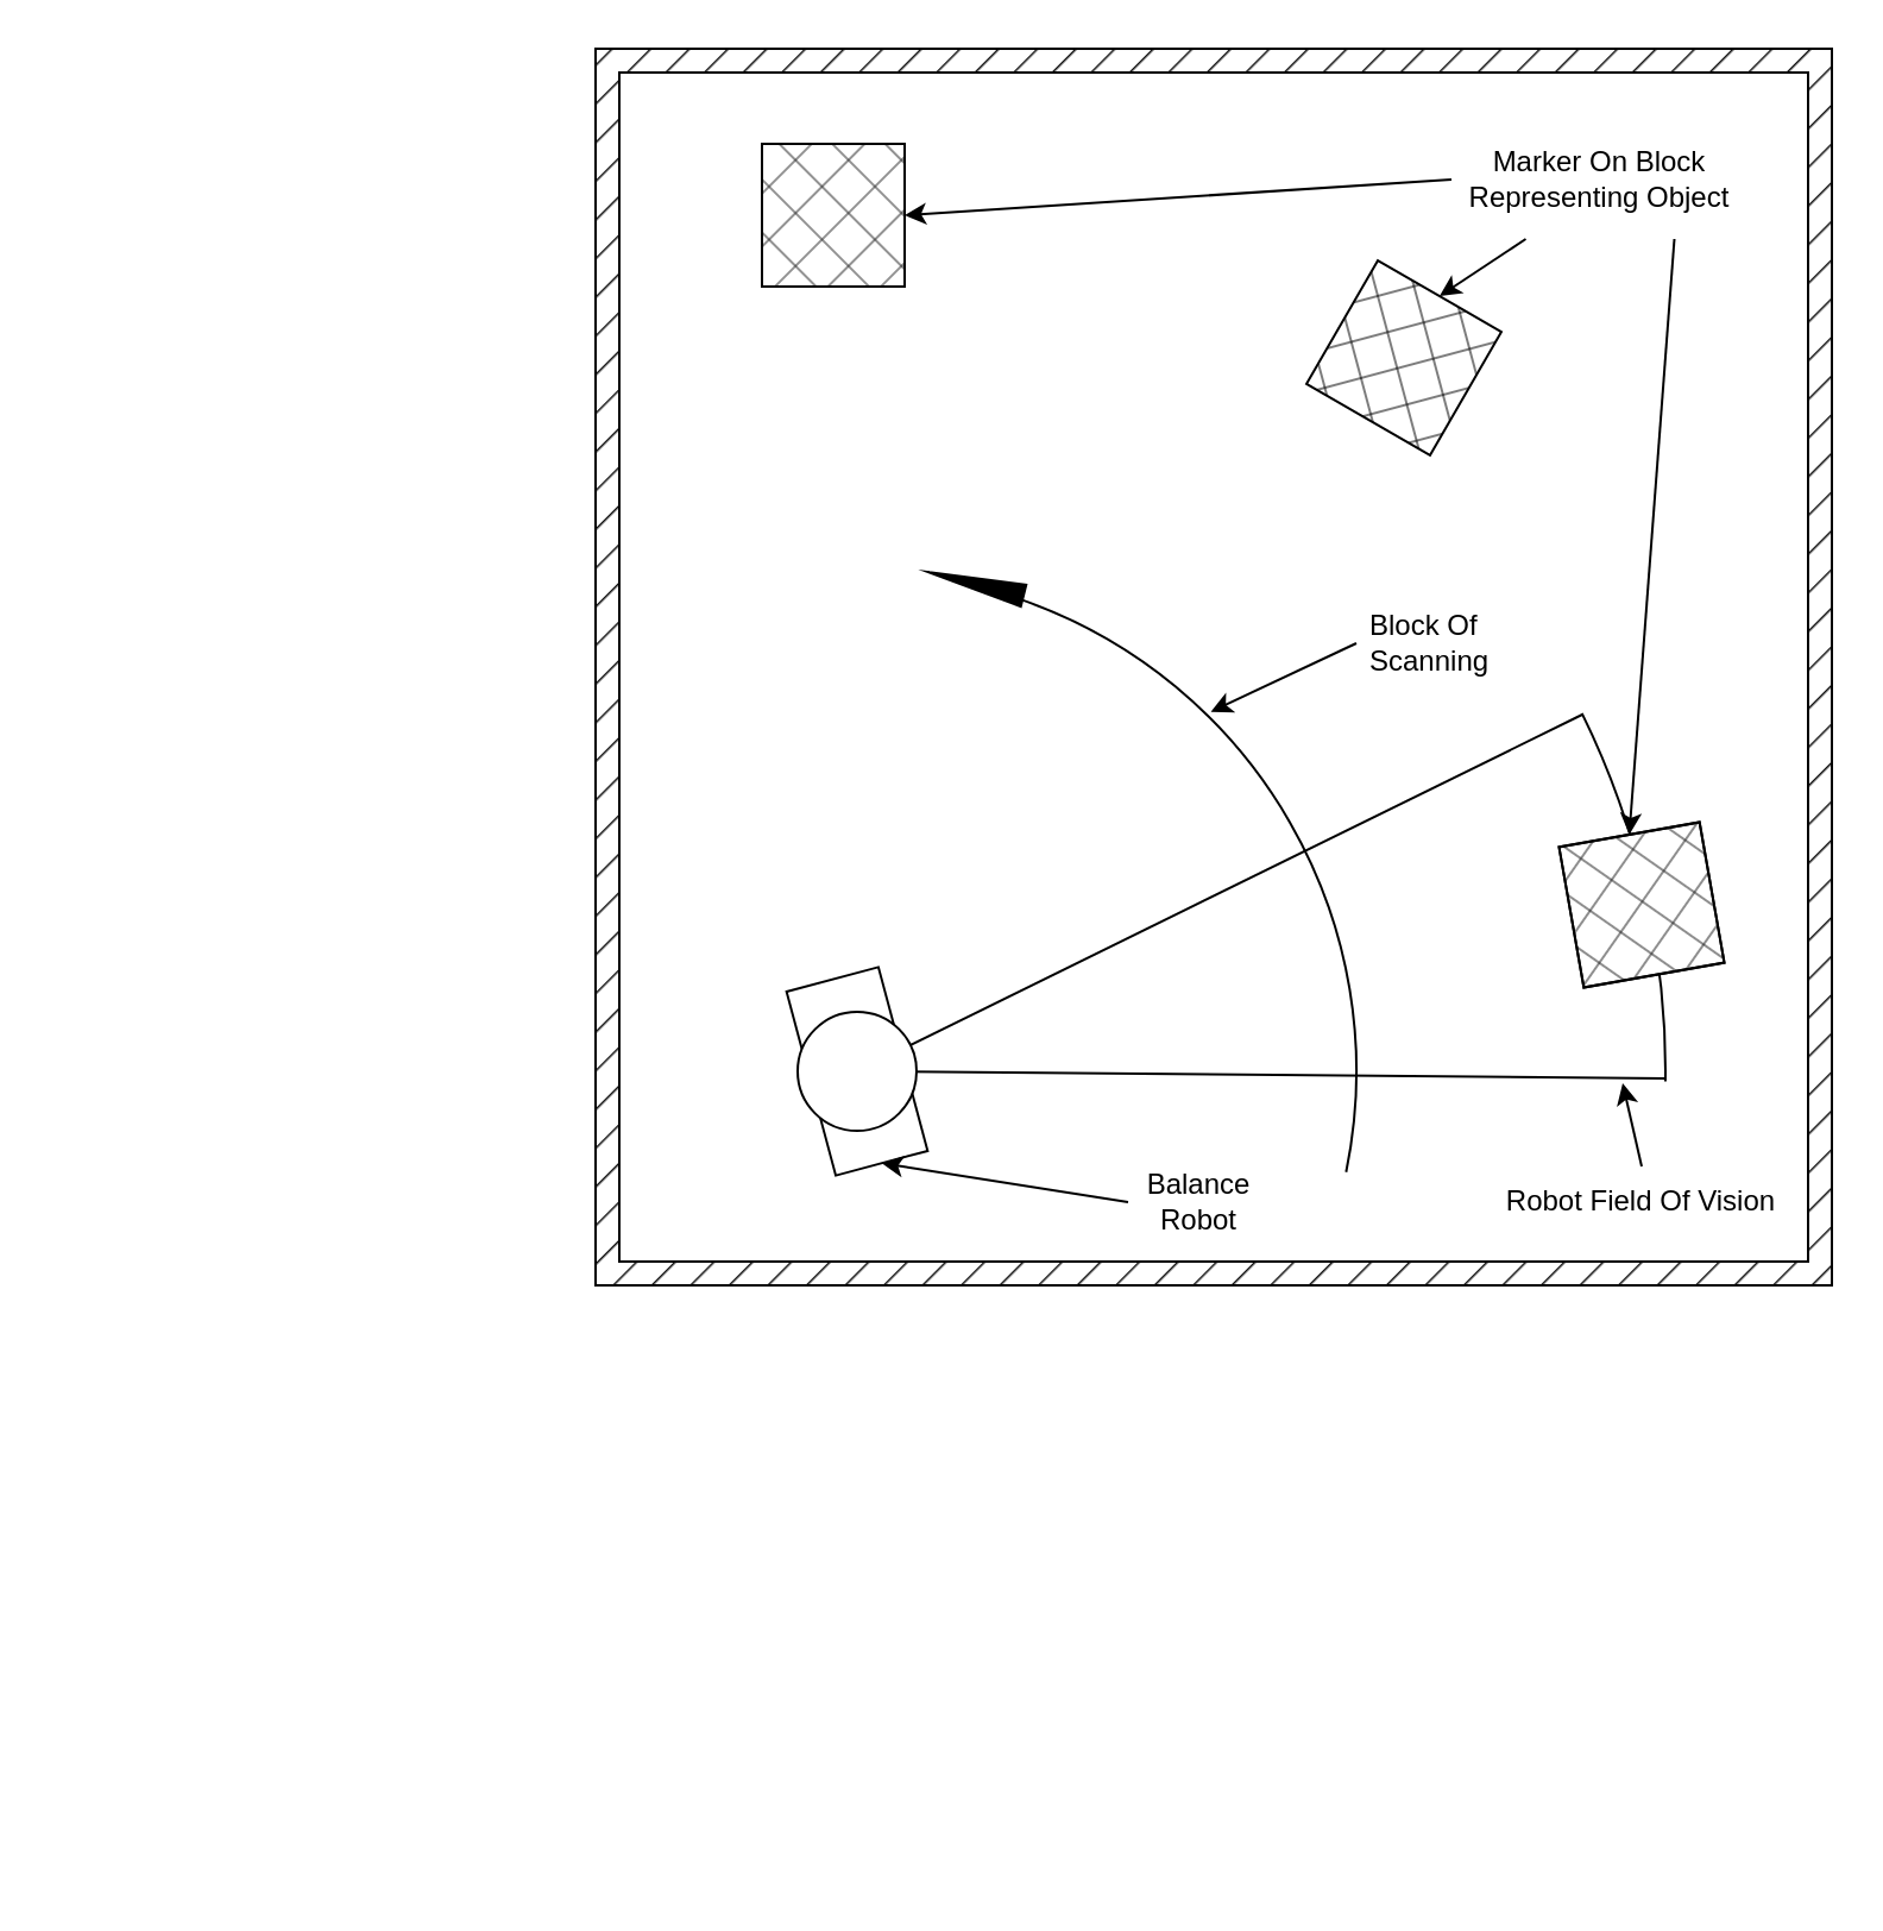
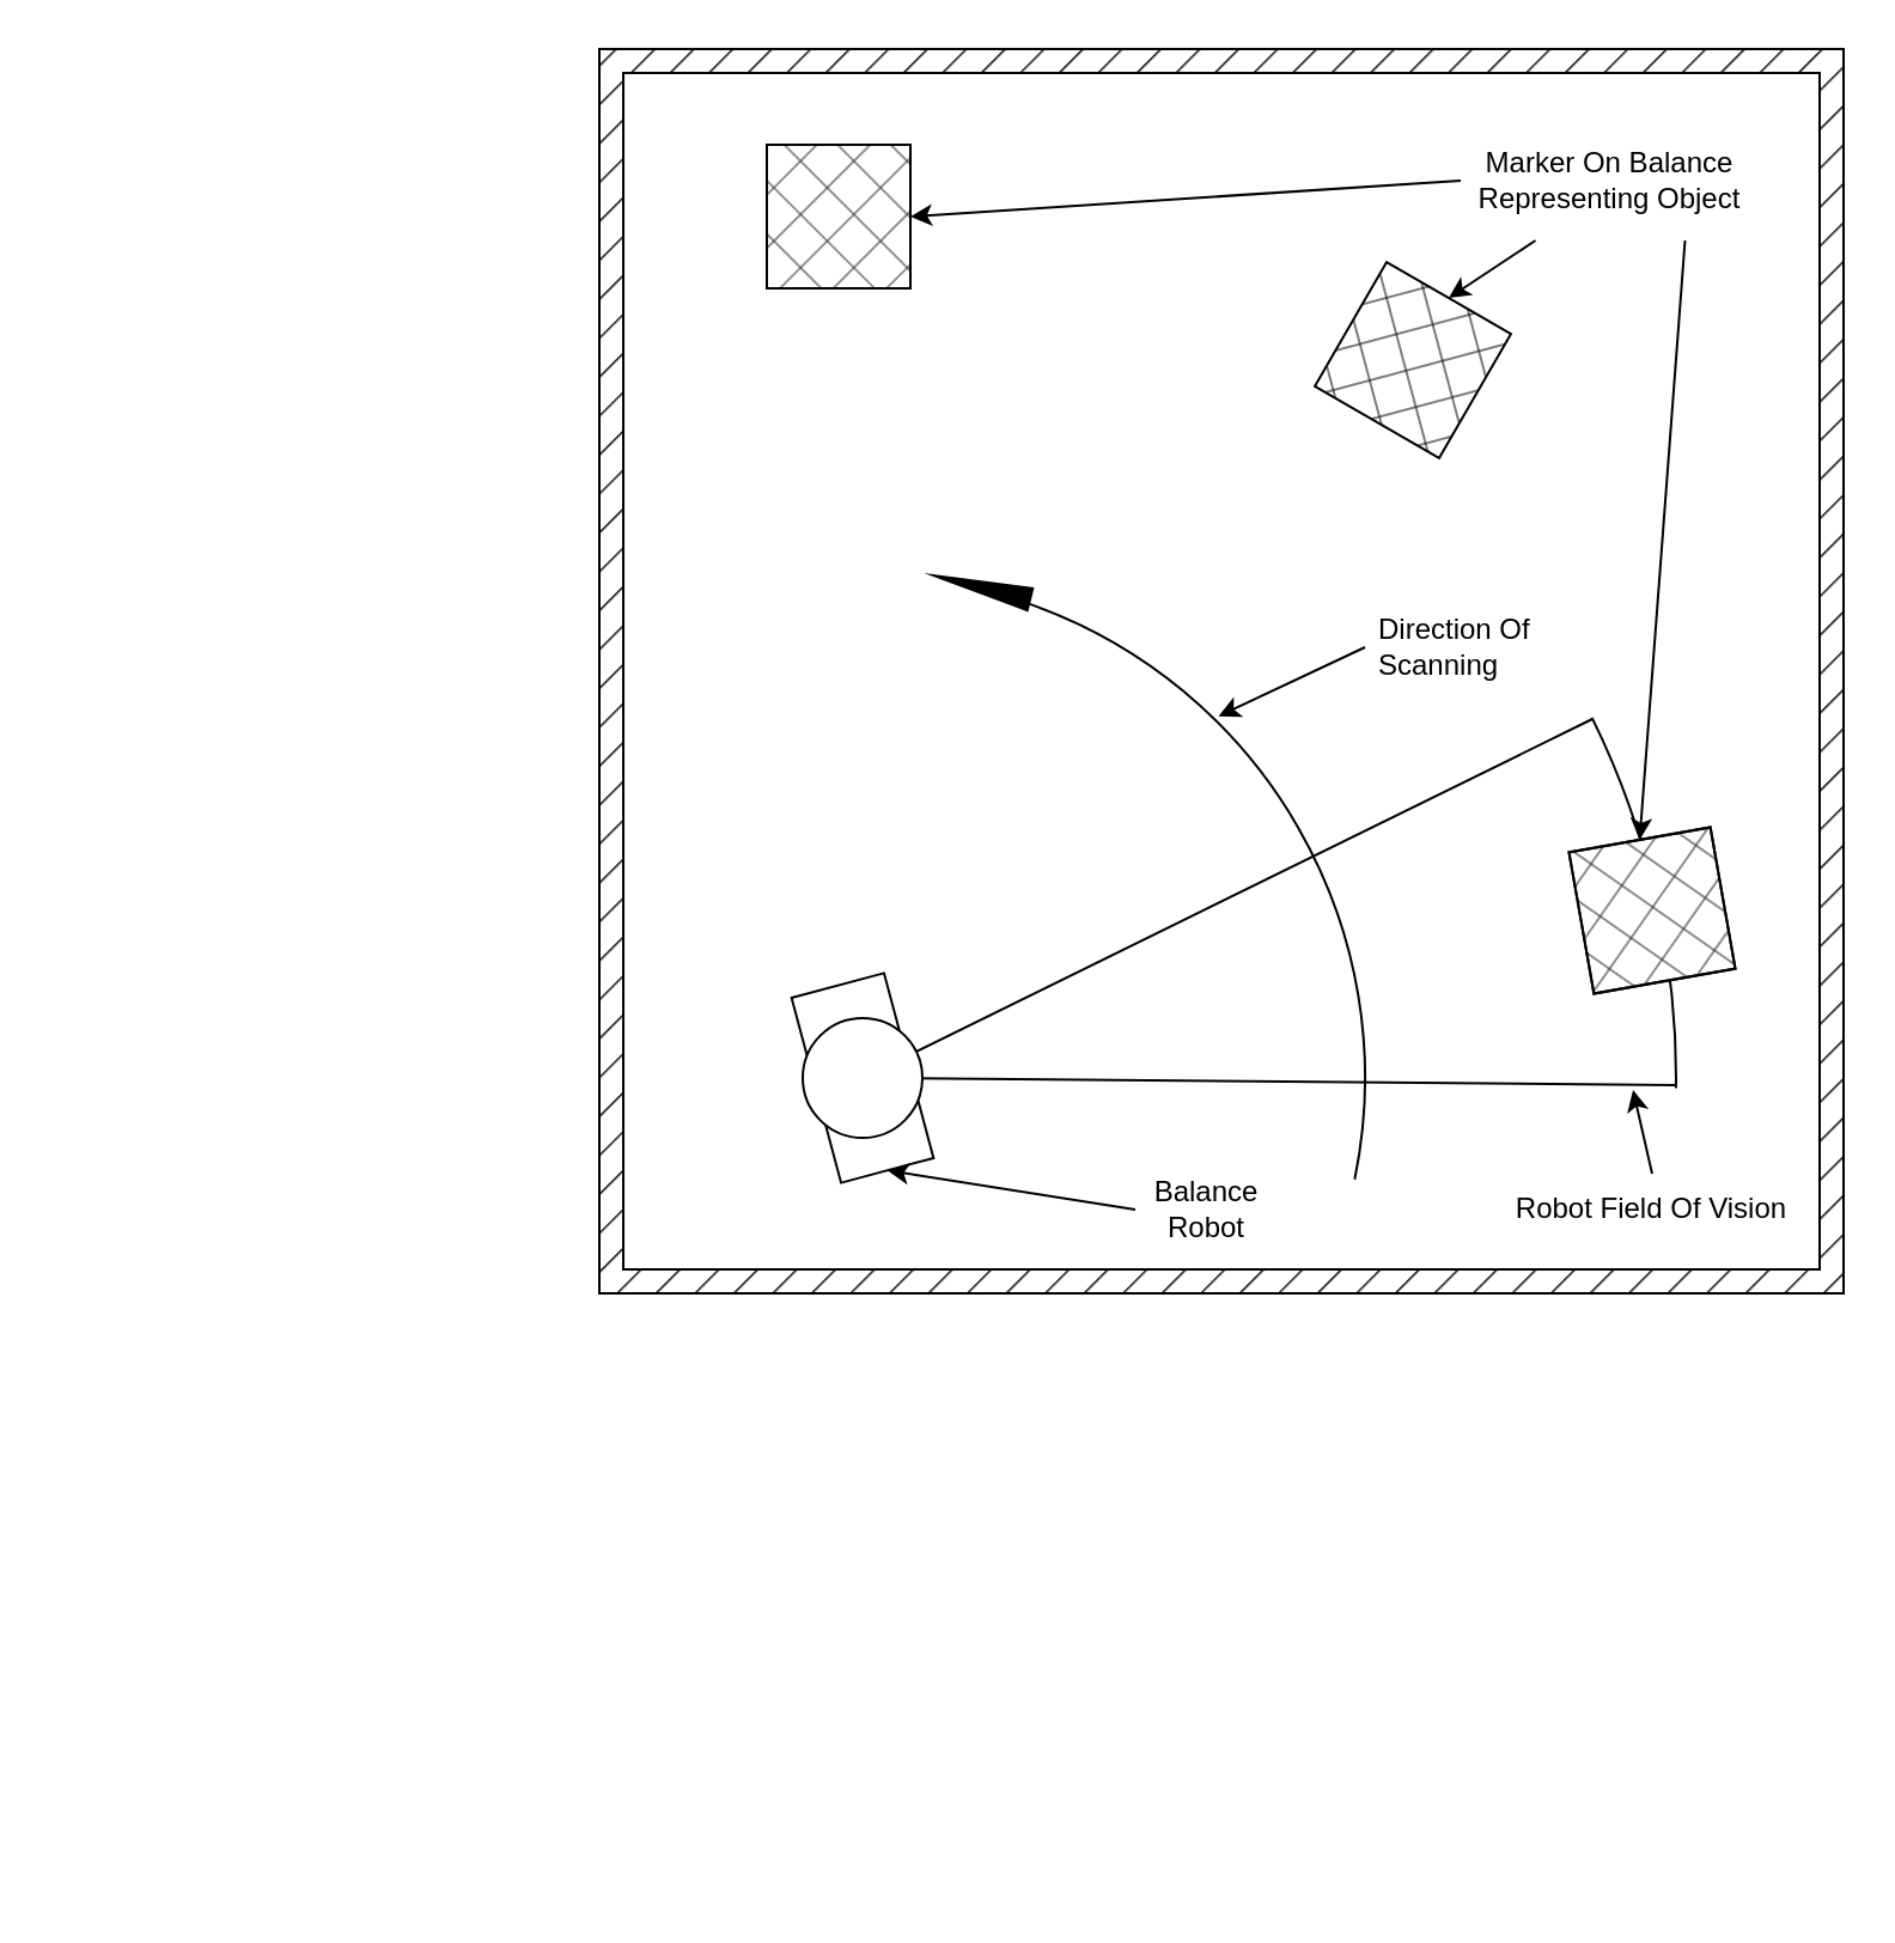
- <mxCell id="23" value="Marker On Block Representing Object" style="text;html=1;align=center;verticalAlign=middle;whiteSpace=wrap;rounded=0;" vertex="1" parent="16"><mxGeometry x="610" y="50" width="125" height="50" as="geometry" /></mxCell>
+ <mxCell id="23" value="Marker On Balance Representing Object" style="text;html=1;align=center;verticalAlign=middle;whiteSpace=wrap;rounded=0;" vertex="1" parent="16"><mxGeometry x="610" y="50" width="125" height="50" as="geometry" /></mxCell>
- <mxCell id="14" value="&lt;div&gt;Block Of Scanning&lt;/div&gt;" style="text;strokeColor=none;fillColor=none;align=left;verticalAlign=middle;spacingLeft=4;spacingRight=4;overflow=hidden;points=[[0,0.5],[1,0.5]];portConstraint=eastwest;rotatable=0;whiteSpace=wrap;html=1;" vertex="1" parent="11"><mxGeometry x="570" y="240" width="80" height="60" as="geometry" /></mxCell>
+ <mxCell id="14" value="&lt;div&gt;Direction Of Scanning&lt;/div&gt;" style="text;strokeColor=none;fillColor=none;align=left;verticalAlign=middle;spacingLeft=4;spacingRight=4;overflow=hidden;points=[[0,0.5],[1,0.5]];portConstraint=eastwest;rotatable=0;whiteSpace=wrap;html=1;" vertex="1" parent="11"><mxGeometry x="570" y="240" width="80" height="60" as="geometry" /></mxCell>
